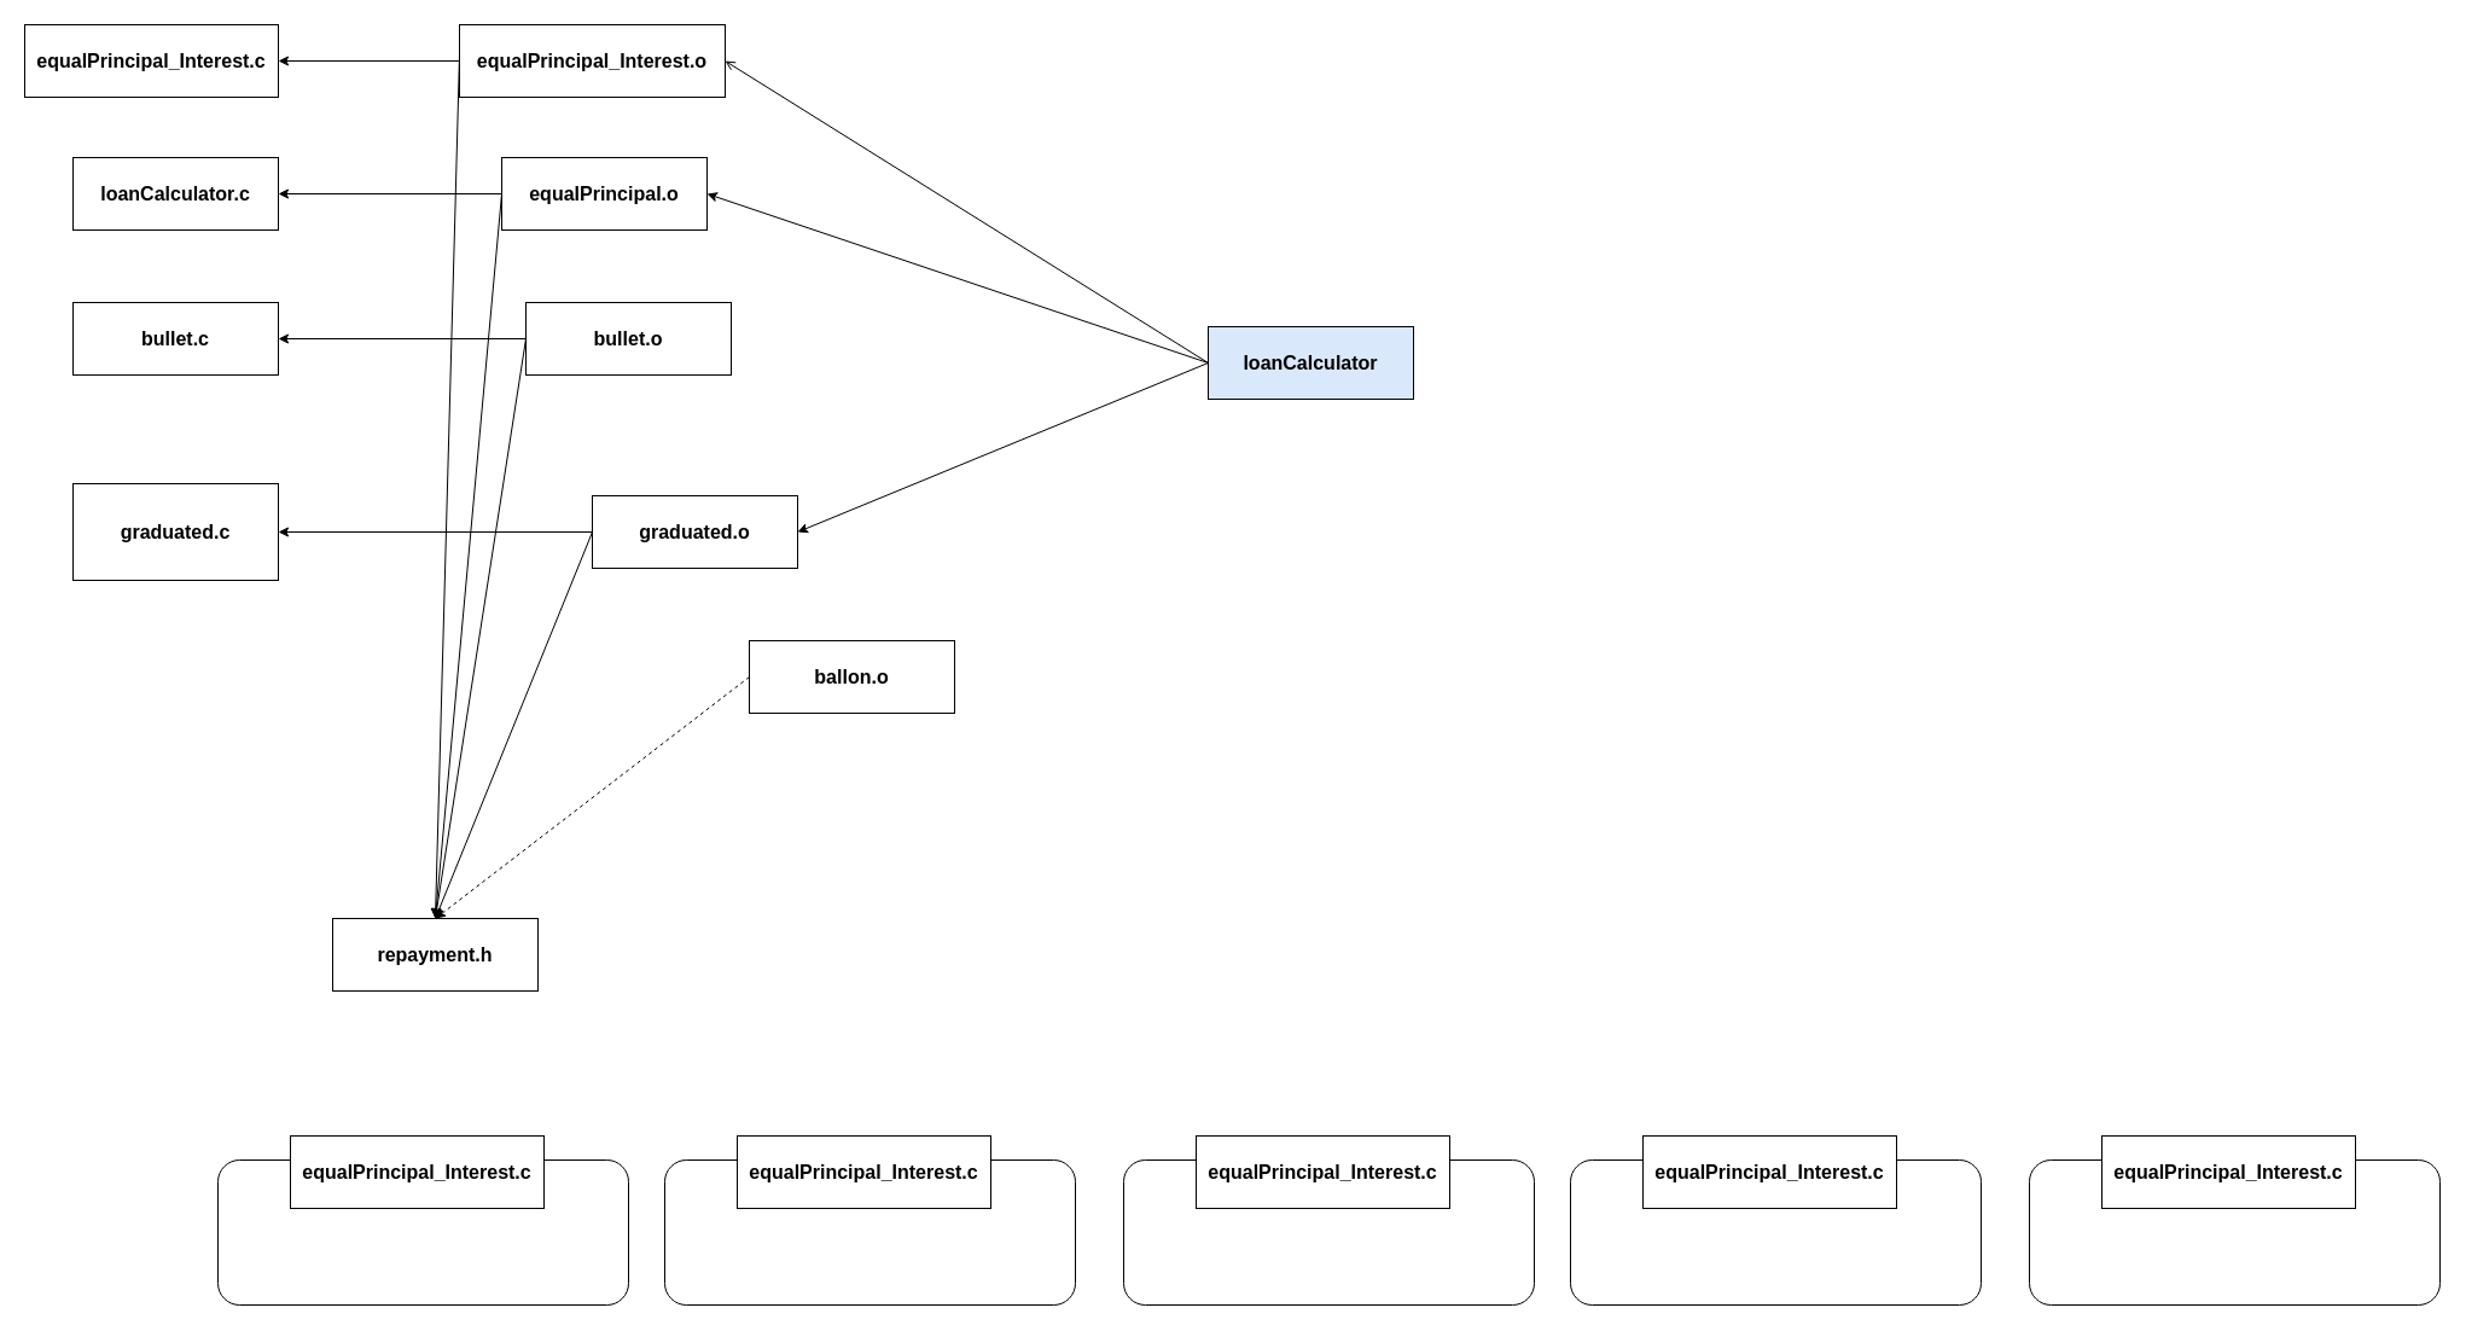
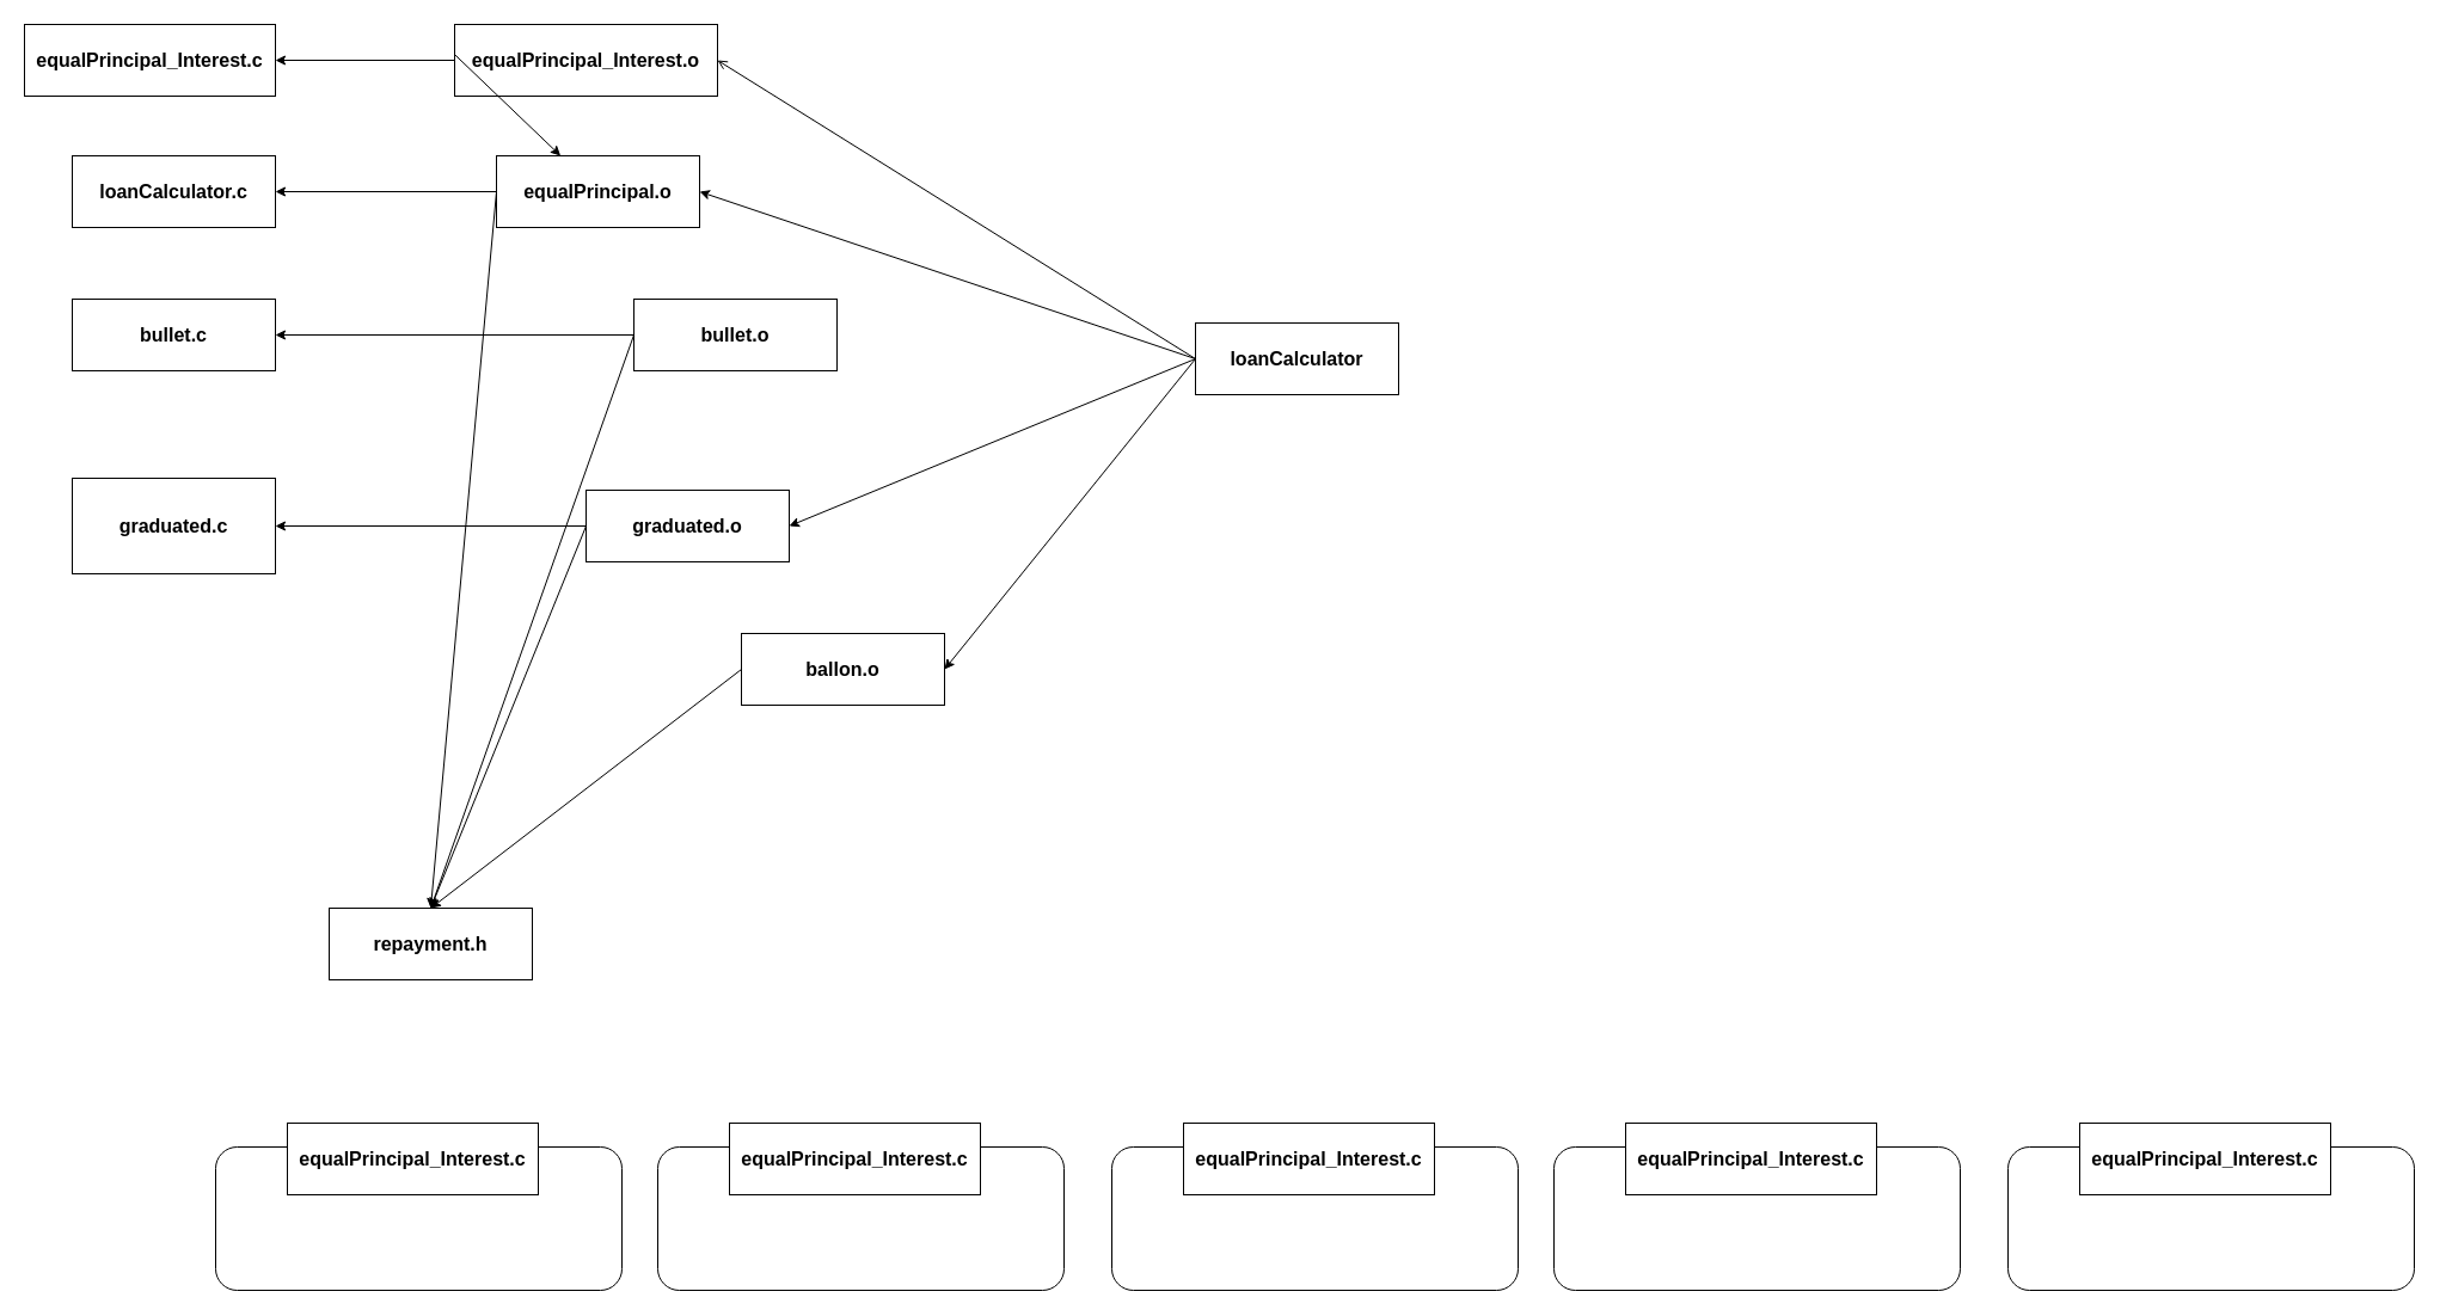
- <mxCell id="7" value="&lt;span style=&quot;font-size: 16px;&quot;&gt;&lt;b&gt;bullet&lt;/b&gt;&lt;/span&gt;&lt;b style=&quot;font-size: 16px;&quot;&gt;.o&lt;/b&gt;" style="rounded=0;whiteSpace=wrap;html=1;" vertex="1" parent="1"><mxGeometry x="435" y="250" width="170" height="60" as="geometry" /></mxCell>
+ <mxCell id="7" value="&lt;span style=&quot;font-size: 16px;&quot;&gt;&lt;b&gt;bullet&lt;/b&gt;&lt;/span&gt;&lt;b style=&quot;font-size: 16px;&quot;&gt;.o&lt;/b&gt;" style="rounded=0;whiteSpace=wrap;html=1;" vertex="1" parent="1"><mxGeometry x="530" y="250" width="170" height="60" as="geometry" /></mxCell>
- <mxCell id="2" value="&lt;span style=&quot;font-size: 16px;&quot;&gt;&lt;b&gt;loanCalculator&lt;/b&gt;&lt;/span&gt;" style="rounded=0;whiteSpace=wrap;html=1;fillColor=#dae8fc;" vertex="1" parent="1"><mxGeometry x="1000" y="270" width="170" height="60" as="geometry" /></mxCell>
+ <mxCell id="2" value="&lt;span style=&quot;font-size: 16px;&quot;&gt;&lt;b&gt;loanCalculator&lt;/b&gt;&lt;/span&gt;" style="rounded=0;whiteSpace=wrap;html=1;" vertex="1" parent="1"><mxGeometry x="1000" y="270" width="170" height="60" as="geometry" /></mxCell>
- <mxCell id="21" value="" style="endArrow=classic;html=1;rounded=0;exitX=0;exitY=0.419;exitDx=0;exitDy=0;exitPerimeter=0;entryX=0.5;entryY=0;entryDx=0;entryDy=0;" edge="1" parent="1" source="8" target="20"><mxGeometry width="50" height="50" relative="1" as="geometry"><mxPoint x="480" y="-10" as="sourcePoint" /><mxPoint x="430" y="410" as="targetPoint" /></mxGeometry></mxCell>
+ <mxCell id="21" value="" style="endArrow=classic;html=1;rounded=0;exitX=0;exitY=0.419;exitDx=0;exitDy=0;exitPerimeter=0;" edge="1" parent="1" source="8" target="11"><mxGeometry width="50" height="50" relative="1" as="geometry"><mxPoint x="480" y="-10" as="sourcePoint" /><mxPoint x="430" y="410" as="targetPoint" /></mxGeometry></mxCell>
+ <mxCell id="17" value="" style="endArrow=classic;html=1;rounded=0;entryX=1;entryY=0.5;entryDx=0;entryDy=0;exitX=0;exitY=0.5;exitDx=0;exitDy=0;" edge="1" parent="1" source="2" target="9"><mxGeometry width="50" height="50" relative="1" as="geometry"><mxPoint x="600" y="380" as="sourcePoint" /><mxPoint x="520" y="370" as="targetPoint" /></mxGeometry></mxCell>
- <mxCell id="23" value="" style="endArrow=classic;html=1;rounded=0;exitX=0;exitY=0.5;exitDx=0;exitDy=0;entryX=0.5;entryY=0;entryDx=0;entryDy=0;dashed=1;" edge="1" parent="1" source="9" target="20"><mxGeometry width="50" height="50" relative="1" as="geometry"><mxPoint x="1485" y="70" as="sourcePoint" /><mxPoint x="1350" y="865" as="targetPoint" /></mxGeometry></mxCell>
+ <mxCell id="23" value="" style="endArrow=classic;html=1;rounded=0;exitX=0;exitY=0.5;exitDx=0;exitDy=0;entryX=0.5;entryY=0;entryDx=0;entryDy=0;" edge="1" parent="1" source="9" target="20"><mxGeometry width="50" height="50" relative="1" as="geometry"><mxPoint x="1485" y="70" as="sourcePoint" /><mxPoint x="1350" y="865" as="targetPoint" /></mxGeometry></mxCell>
